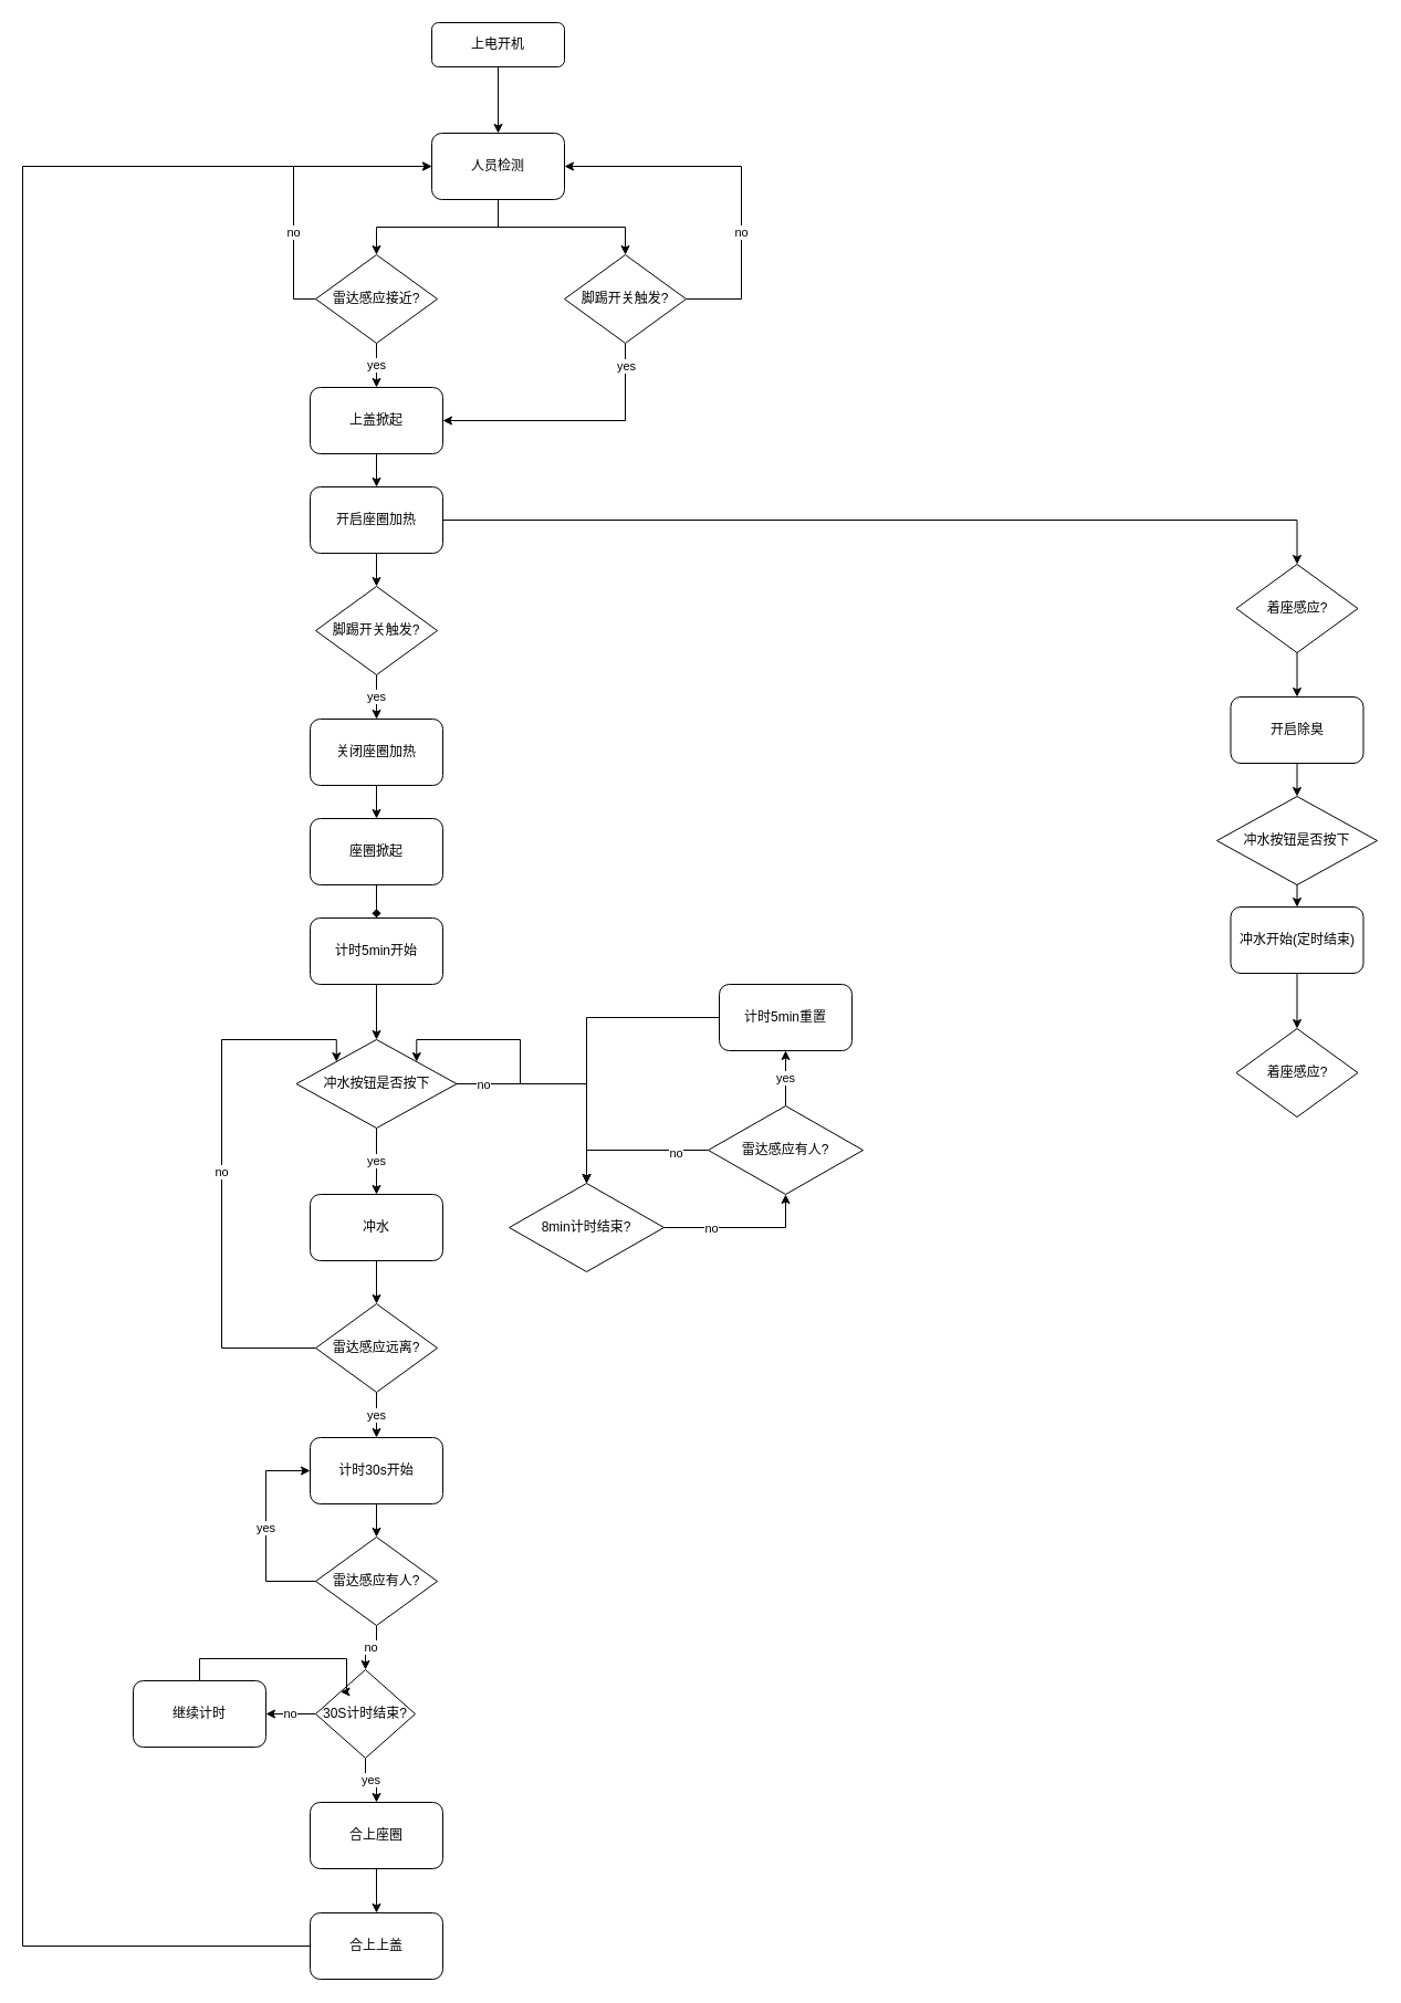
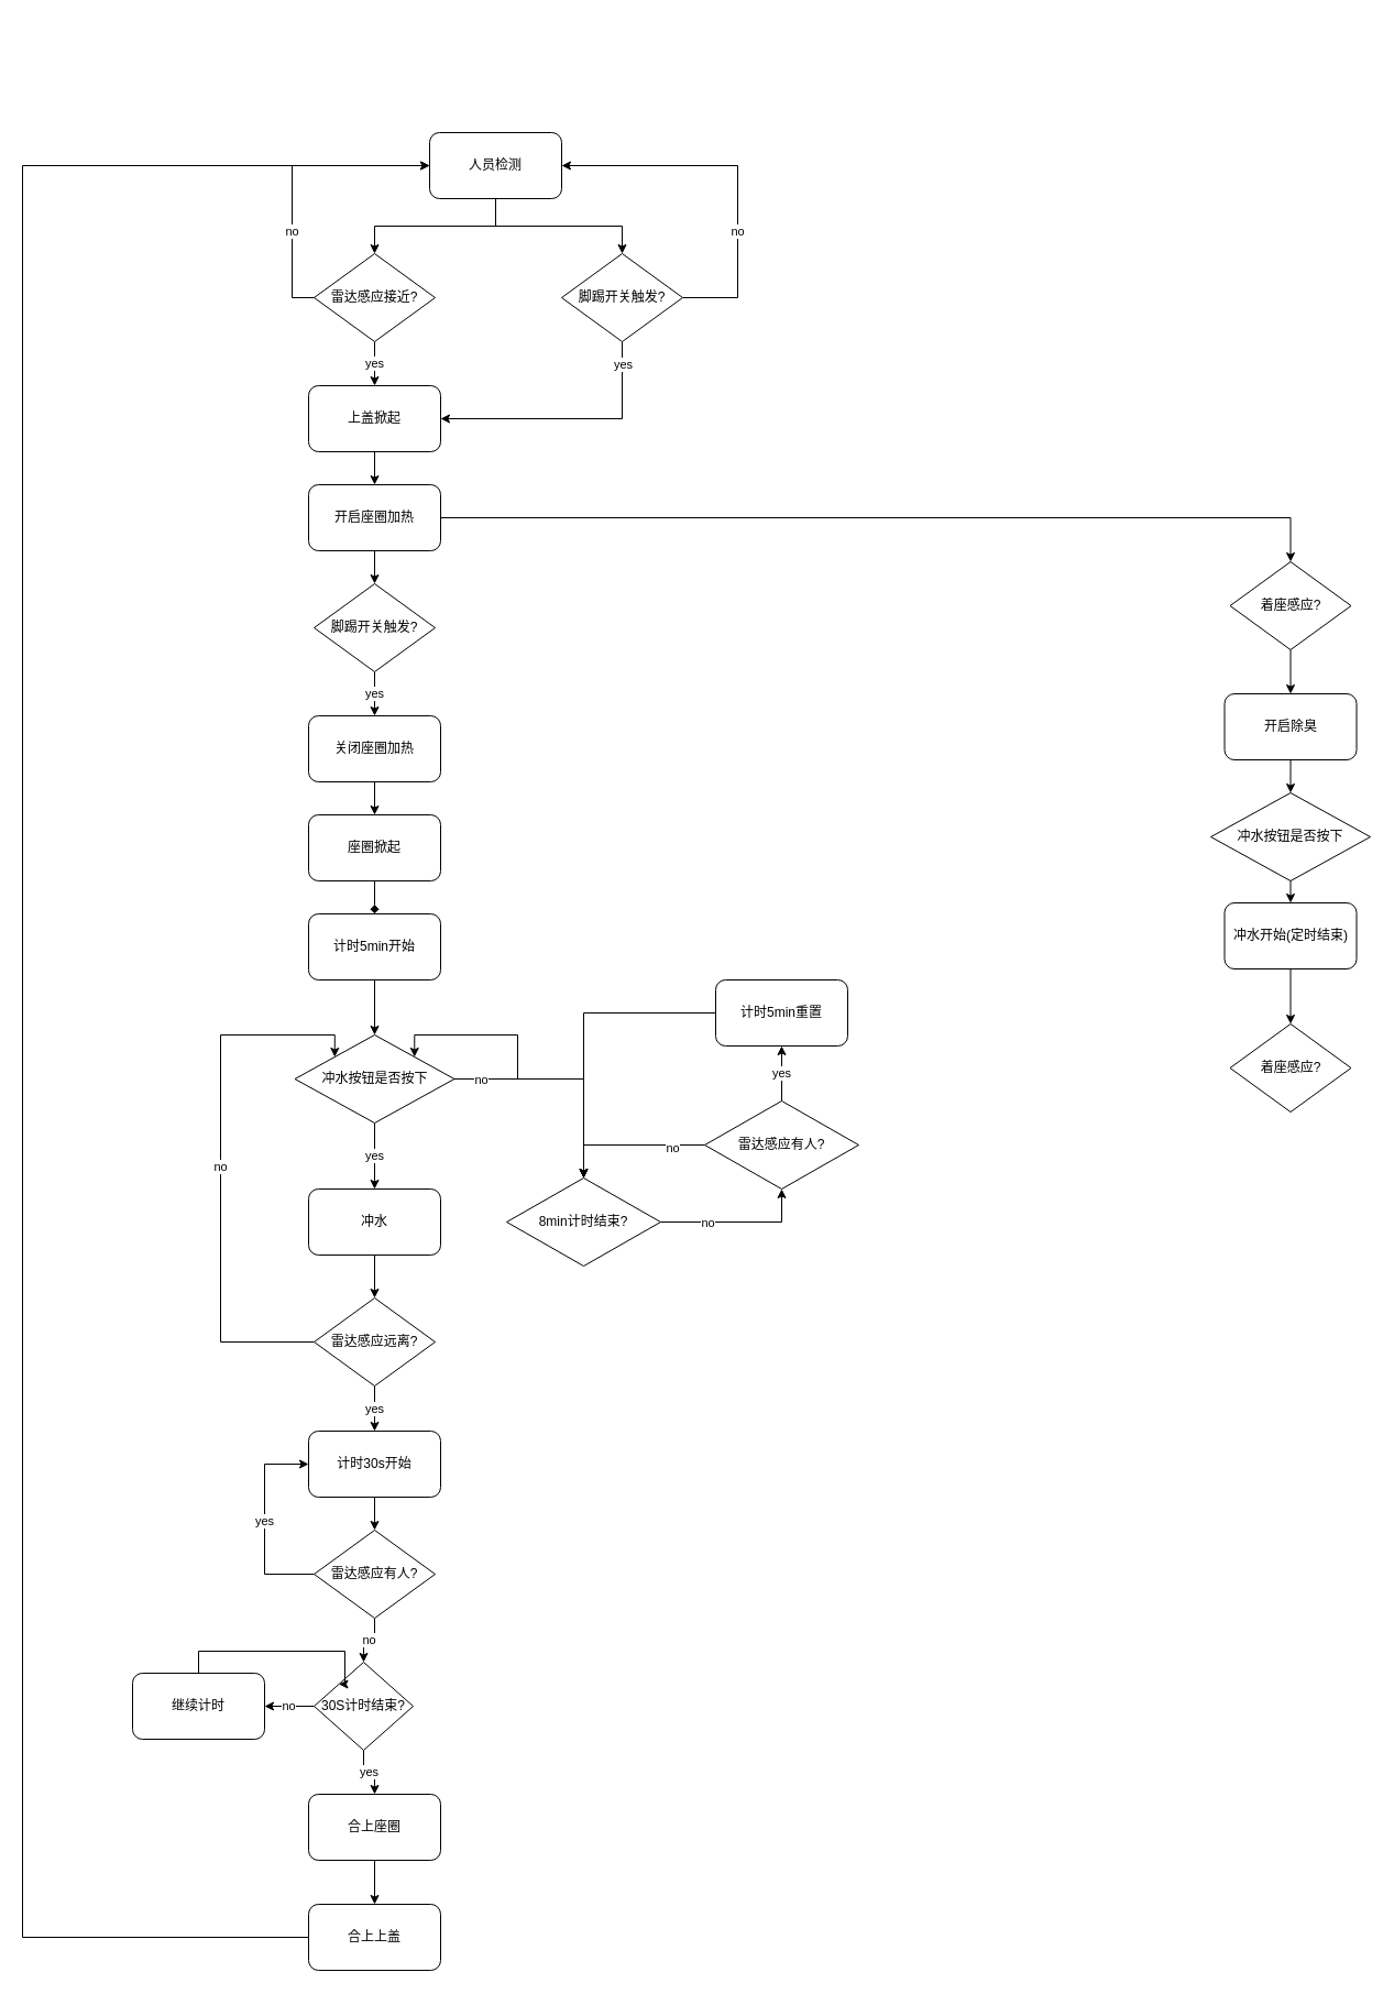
- <mxCell id="3" value="上电开机" style="rounded=1;whiteSpace=wrap;html=1;fontSize=12;glass=0;strokeWidth=1;shadow=0;" parent="1" vertex="1"><mxGeometry x="390" y="20" width="120" height="40" as="geometry" /></mxCell>
- <mxCell id="2" style="edgeStyle=orthogonalEdgeStyle;rounded=0;orthogonalLoop=1;jettySize=auto;html=1;exitX=0.5;exitY=1;exitDx=0;exitDy=0;entryX=0.5;entryY=0;entryDx=0;entryDy=0;" edge="1" parent="1" source="3" target="6"><mxGeometry relative="1" as="geometry" /></mxCell>
